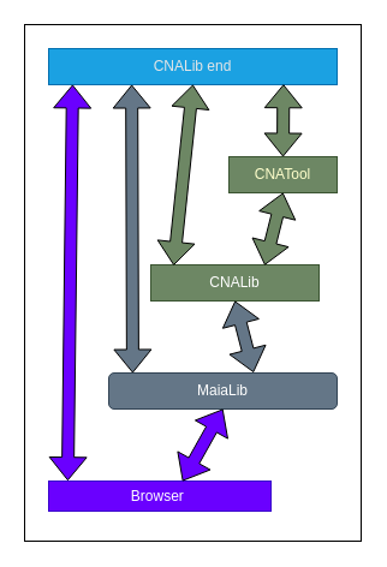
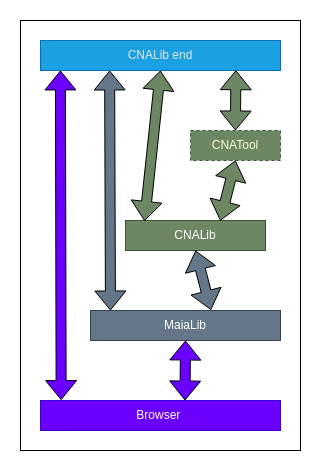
- <mxCell id="7" value="CNATool" style="rounded=0;whiteSpace=wrap;html=1;fillColor=#6d8764;strokeColor=#3A5431;fontColor=#FFFFCC;" parent="2" vertex="1"><mxGeometry x="170" y="110" width="90" height="30" as="geometry" /></mxCell>
+ <mxCell id="7" value="CNATool" style="rounded=0;whiteSpace=wrap;html=1;fillColor=#6d8764;strokeColor=#3A5431;fontColor=#FFFFCC;dashed=1;" parent="2" vertex="1"><mxGeometry x="170" y="110" width="90" height="30" as="geometry" /></mxCell>
- <mxCell id="5" value="MaiaLib" style="whiteSpace=wrap;html=1;fillColor=#647687;strokeColor=#314354;fontColor=#FFFFFF;rounded=1;" parent="2" vertex="1"><mxGeometry x="70" y="290" width="190" height="30" as="geometry" /></mxCell>
+ <mxCell id="5" value="MaiaLib" style="rounded=0;whiteSpace=wrap;html=1;fillColor=#647687;strokeColor=#314354;fontColor=#FFFFFF;" parent="2" vertex="1"><mxGeometry x="70" y="290" width="190" height="30" as="geometry" /></mxCell>
- <mxCell id="4" value="Browser&amp;nbsp;" style="rounded=0;whiteSpace=wrap;html=1;fillColor=#6a00ff;strokeColor=#3700CC;fontColor=#FFFFFF;" parent="2" vertex="1"><mxGeometry x="20" y="380" width="185" height="25" as="geometry" /></mxCell>
+ <mxCell id="4" value="Browser&amp;nbsp;" style="rounded=0;whiteSpace=wrap;html=1;fillColor=#6a00ff;strokeColor=#3700CC;fontColor=#FFFFFF;" parent="2" vertex="1"><mxGeometry x="20" y="380" width="240" height="30" as="geometry" /></mxCell>
